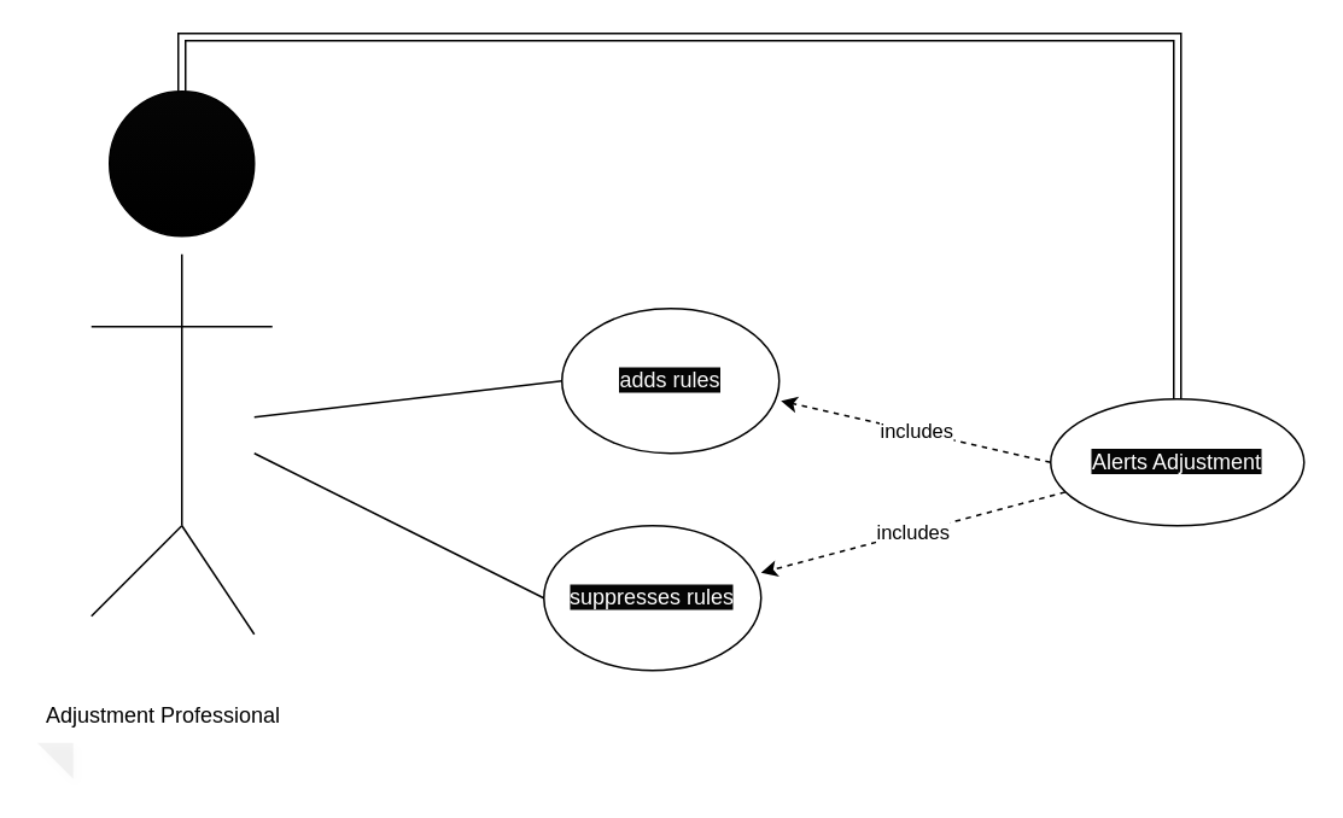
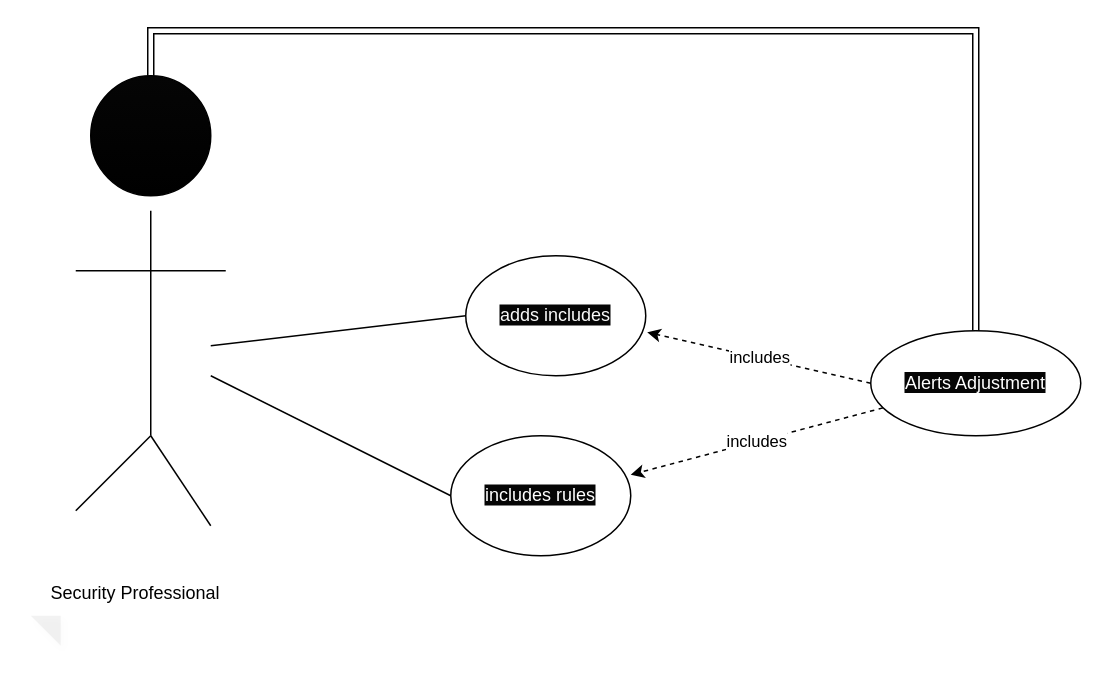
- <mxCell id="9" value="&lt;font style=&quot;background-color: rgb(5, 5, 5);&quot; color=&quot;#fafafa&quot;&gt;adds rules&lt;/font&gt;" style="ellipse;whiteSpace=wrap;html=1;" vertex="1" parent="1"><mxGeometry x="310" y="170" width="120" height="80" as="geometry" /></mxCell>
+ <mxCell id="9" value="&lt;font style=&quot;background-color: rgb(5, 5, 5);&quot; color=&quot;#fafafa&quot;&gt;adds includes&lt;/font&gt;" style="ellipse;whiteSpace=wrap;html=1;" vertex="1" parent="1"><mxGeometry x="310" y="170" width="120" height="80" as="geometry" /></mxCell>
- <mxCell id="10" value="&lt;font style=&quot;background-color: rgb(5, 5, 5);&quot; color=&quot;#ffffff&quot;&gt;suppresses rules&lt;/font&gt;" style="ellipse;whiteSpace=wrap;html=1;" vertex="1" parent="1"><mxGeometry x="300" y="290" width="120" height="80" as="geometry" /></mxCell>
+ <mxCell id="10" value="&lt;font style=&quot;background-color: rgb(5, 5, 5);&quot; color=&quot;#ffffff&quot;&gt;includes rules&lt;/font&gt;" style="ellipse;whiteSpace=wrap;html=1;" vertex="1" parent="1"><mxGeometry x="300" y="290" width="120" height="80" as="geometry" /></mxCell>
- <mxCell id="7" value="Adjustment Professional" style="shape=note;whiteSpace=wrap;html=1;backgroundOutline=1;fontColor=#000000;darkOpacity=0.05;fillColor=none;strokeColor=none;fillStyle=solid;direction=west;gradientDirection=north;gradientColor=none;shadow=1;size=20;pointerEvents=1;" vertex="1" parent="1"><mxGeometry x="20" y="360" width="140" height="70" as="geometry" /></mxCell>
+ <mxCell id="7" value="Security Professional" style="shape=note;whiteSpace=wrap;html=1;backgroundOutline=1;fontColor=#000000;darkOpacity=0.05;fillColor=none;strokeColor=none;fillStyle=solid;direction=west;gradientDirection=north;gradientColor=none;shadow=1;size=20;pointerEvents=1;" vertex="1" parent="1"><mxGeometry x="20" y="360" width="140" height="70" as="geometry" /></mxCell>
